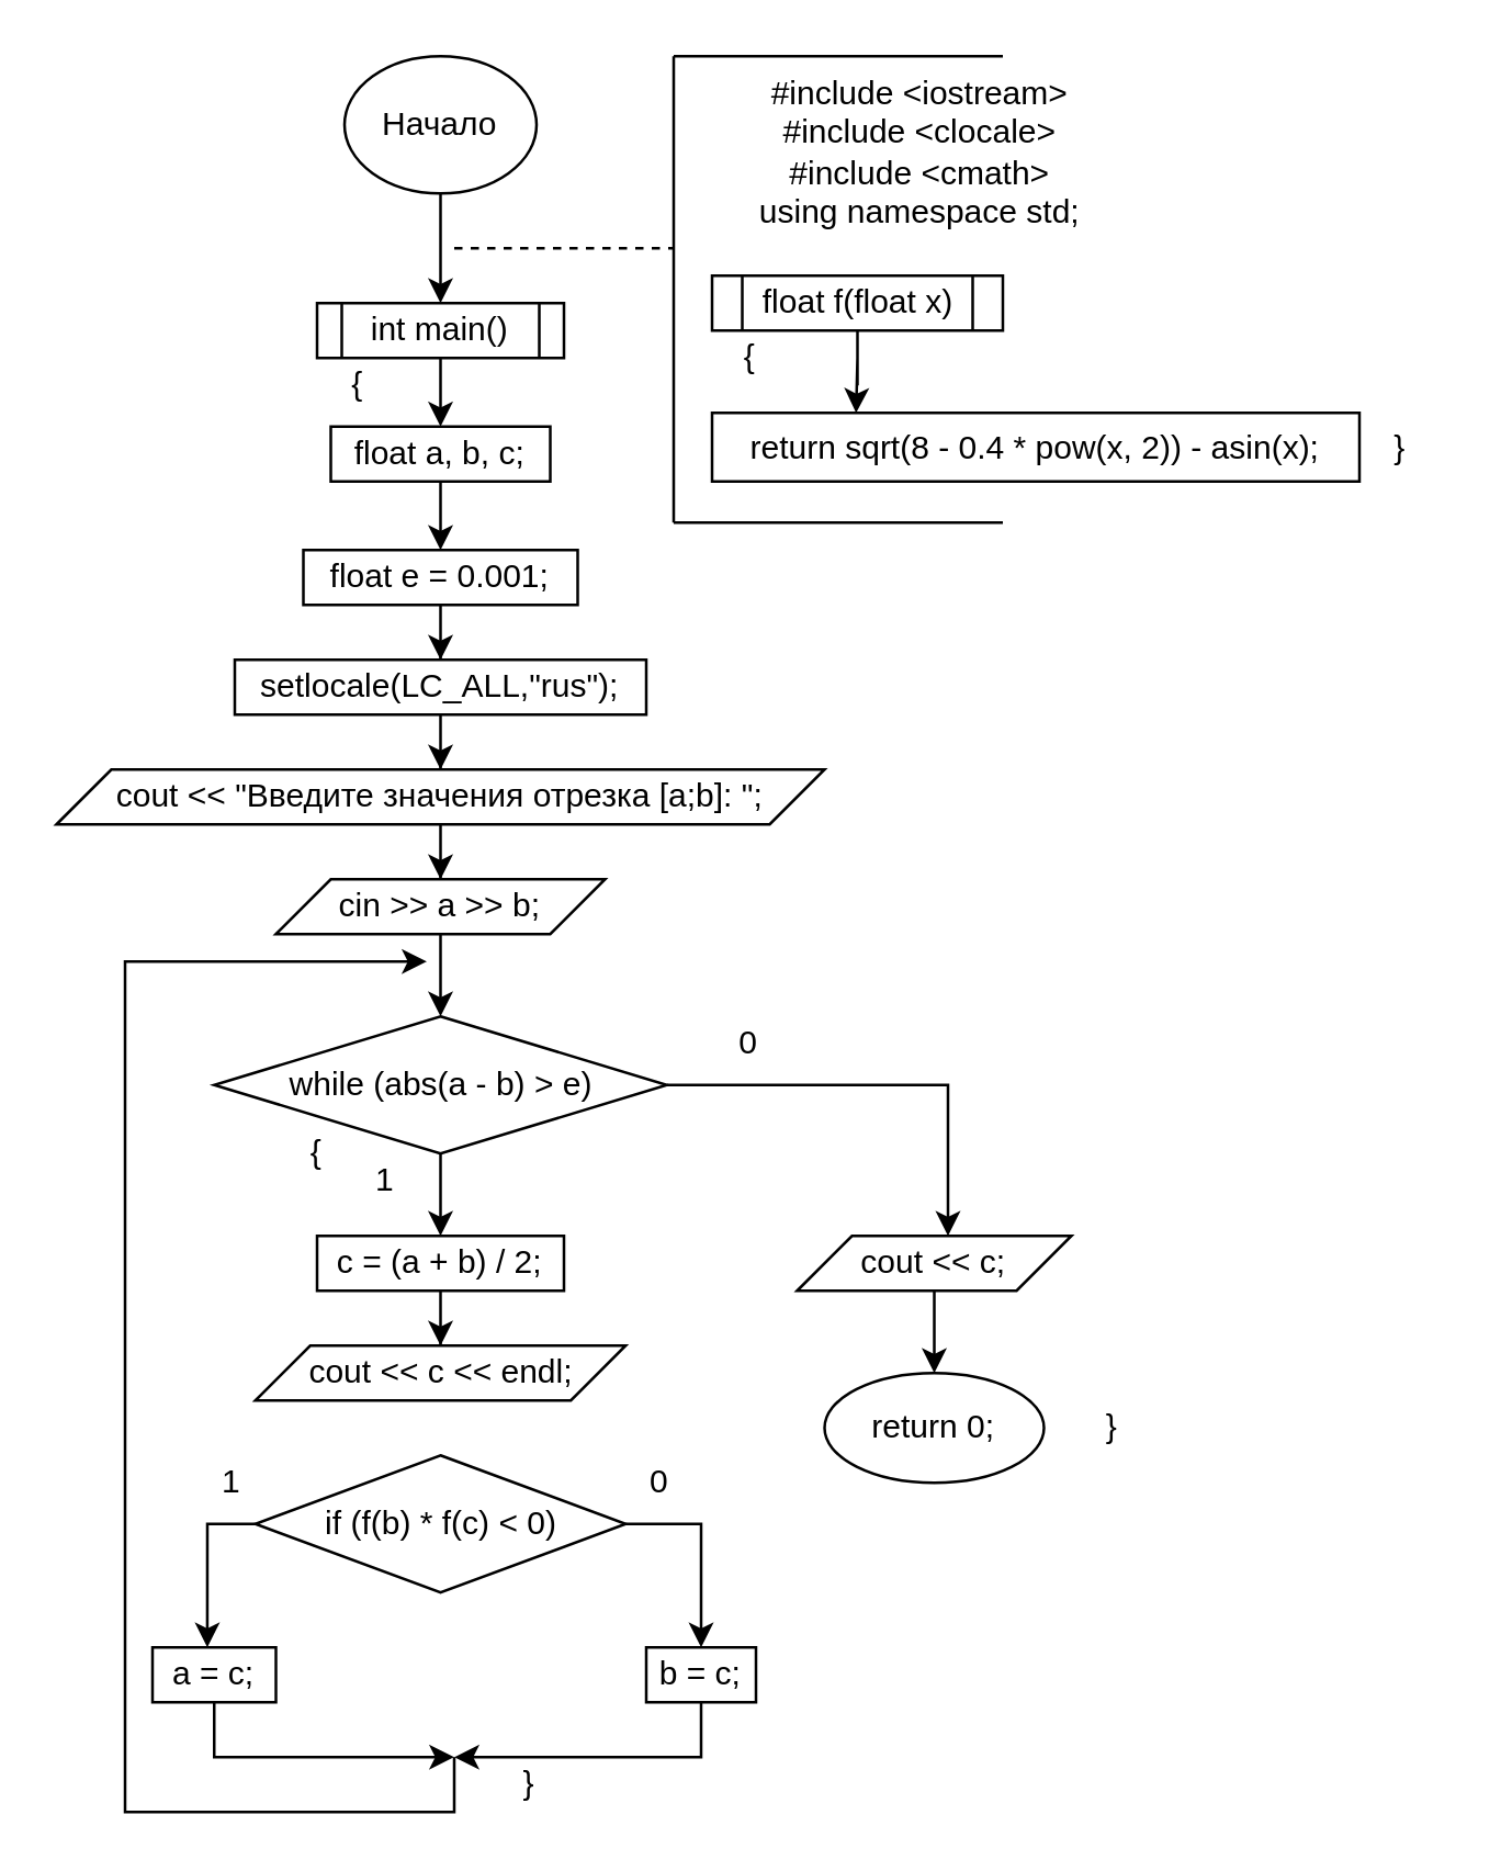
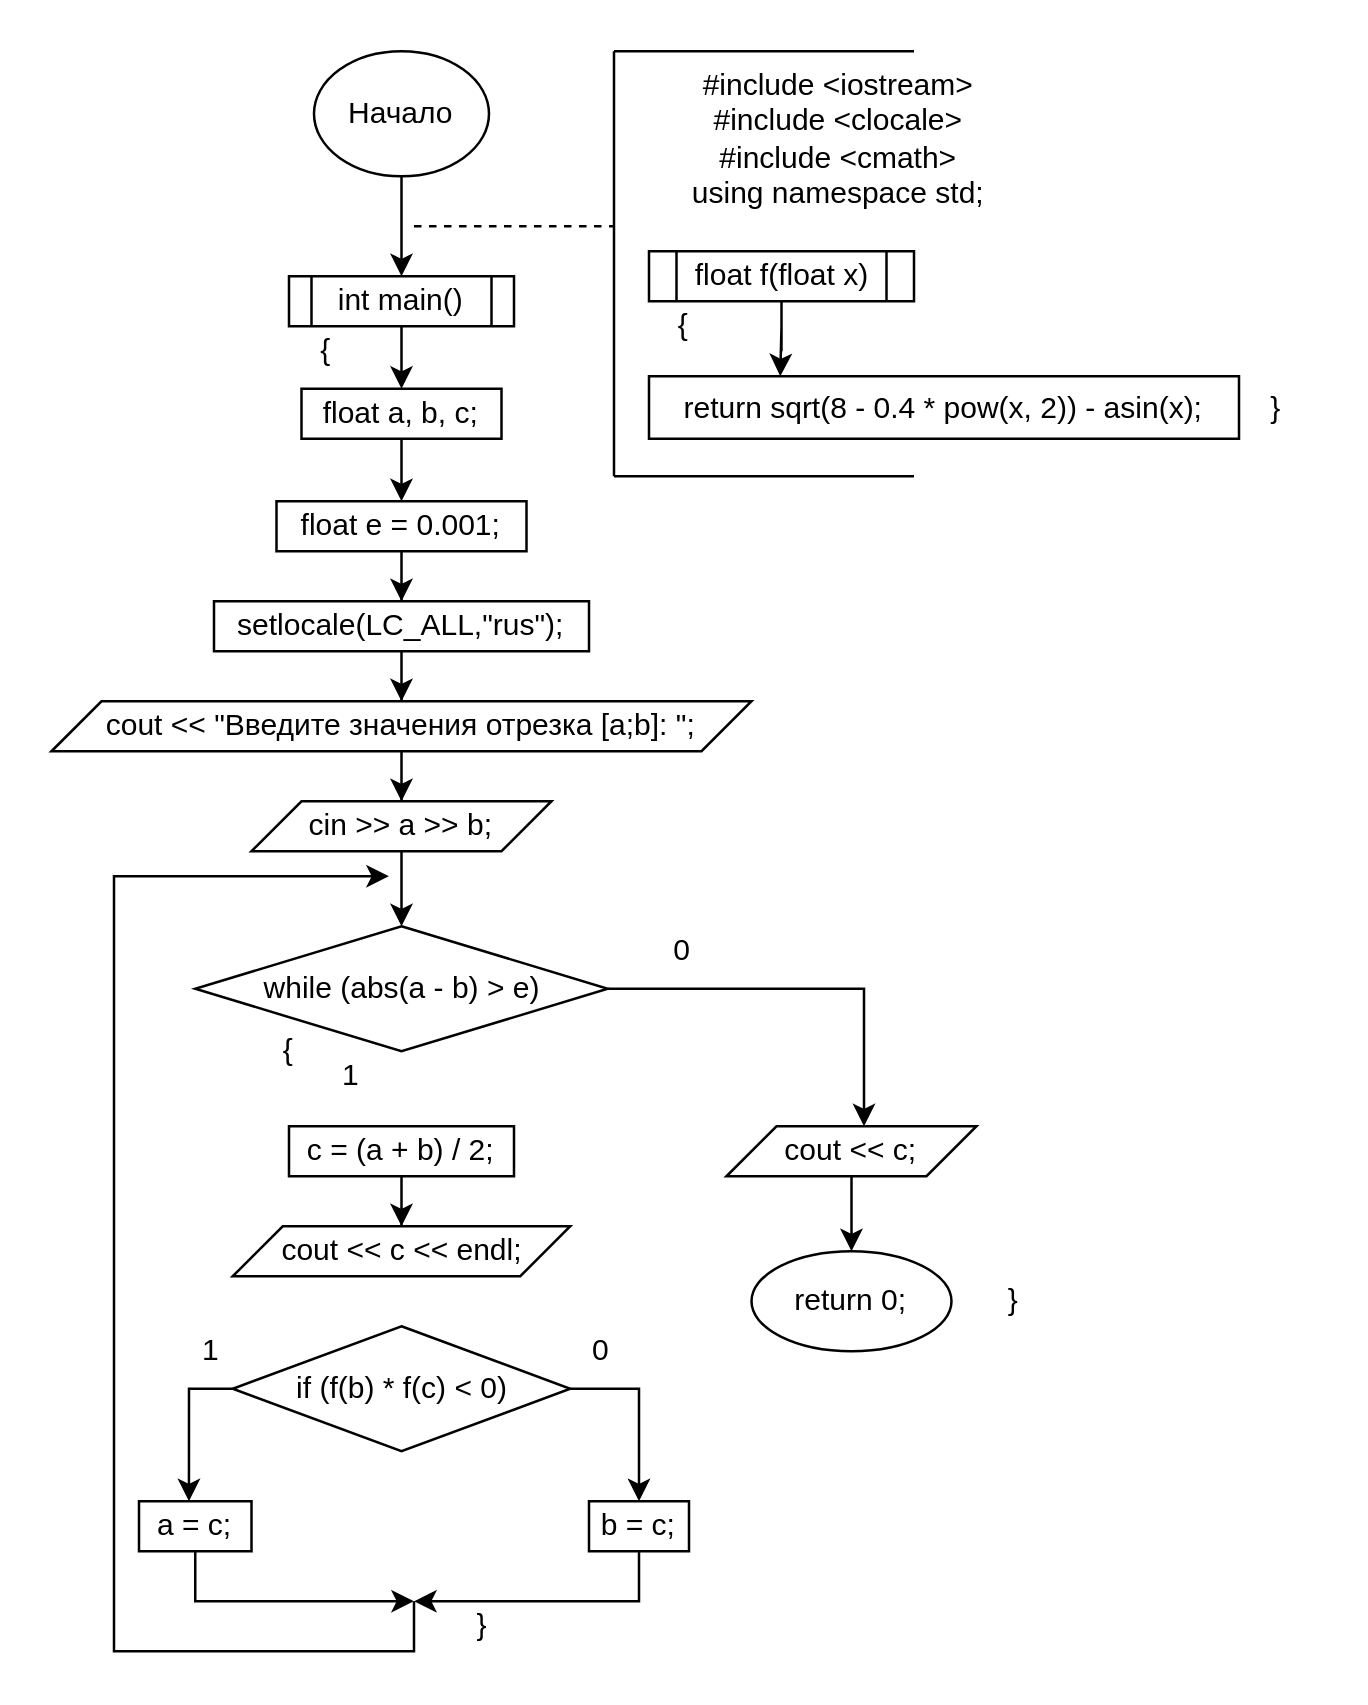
- <mxCell id="27" style="edgeStyle=orthogonalEdgeStyle;rounded=0;orthogonalLoop=1;jettySize=auto;html=1;entryX=0.5;entryY=0;entryDx=0;entryDy=0;" edge="1" parent="1" source="28" target="30"><mxGeometry relative="1" as="geometry" /></mxCell>
